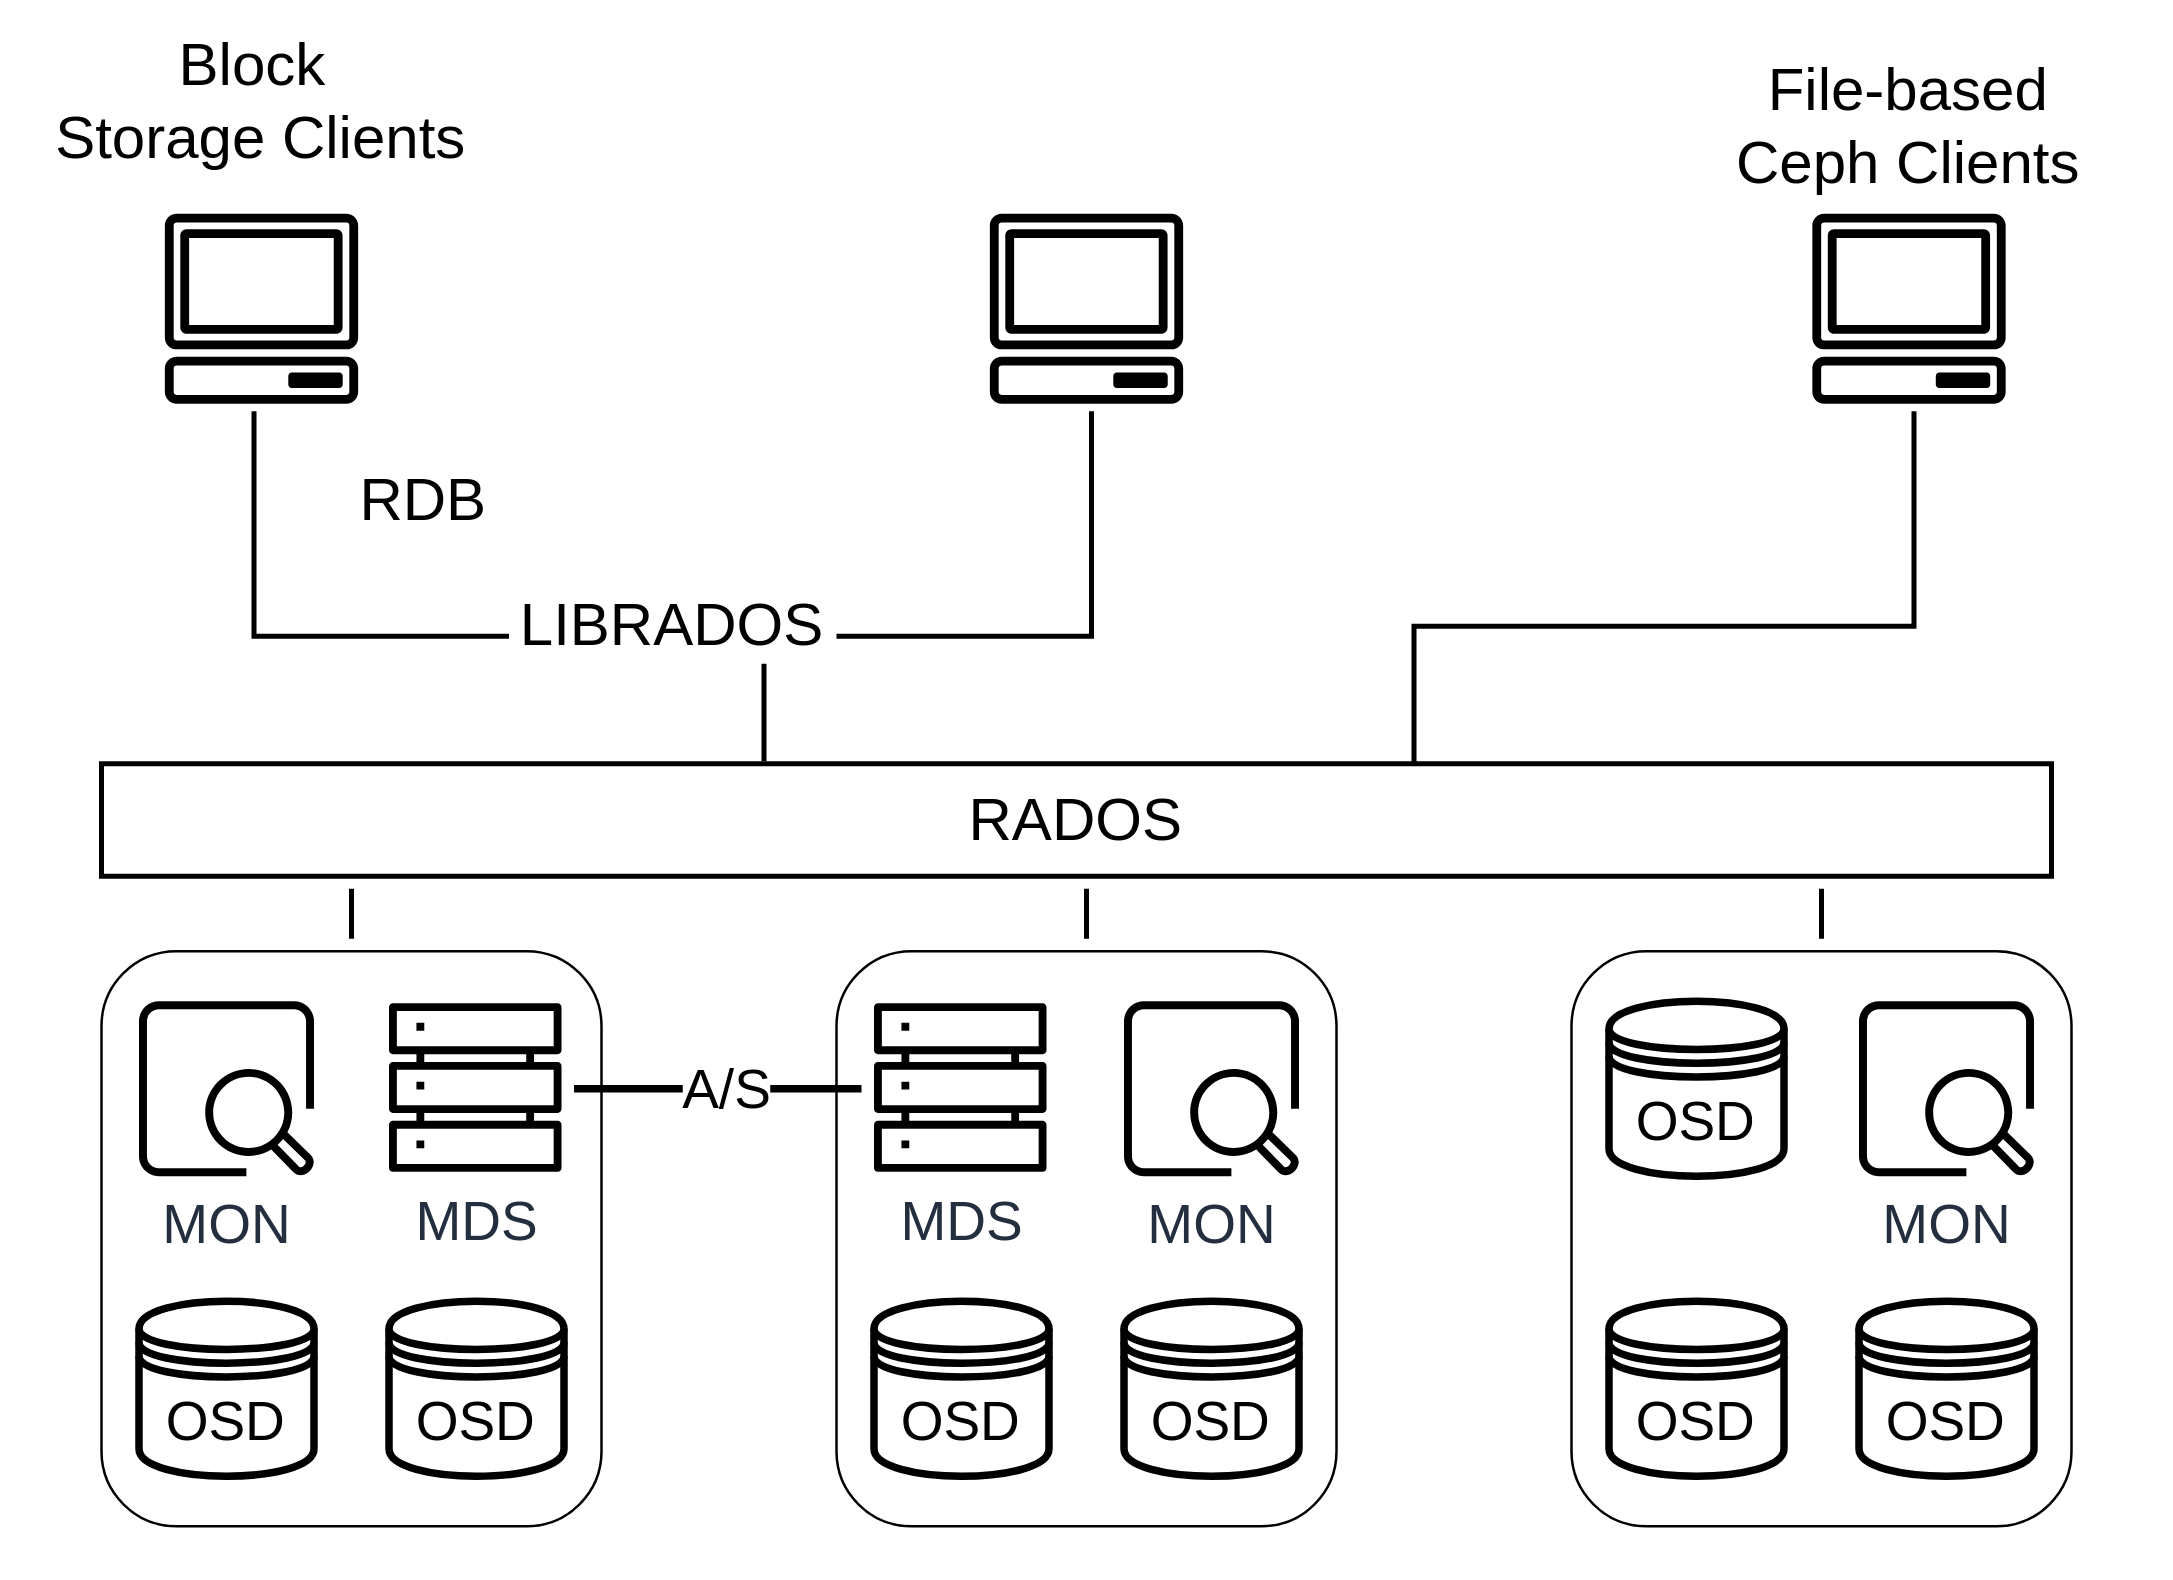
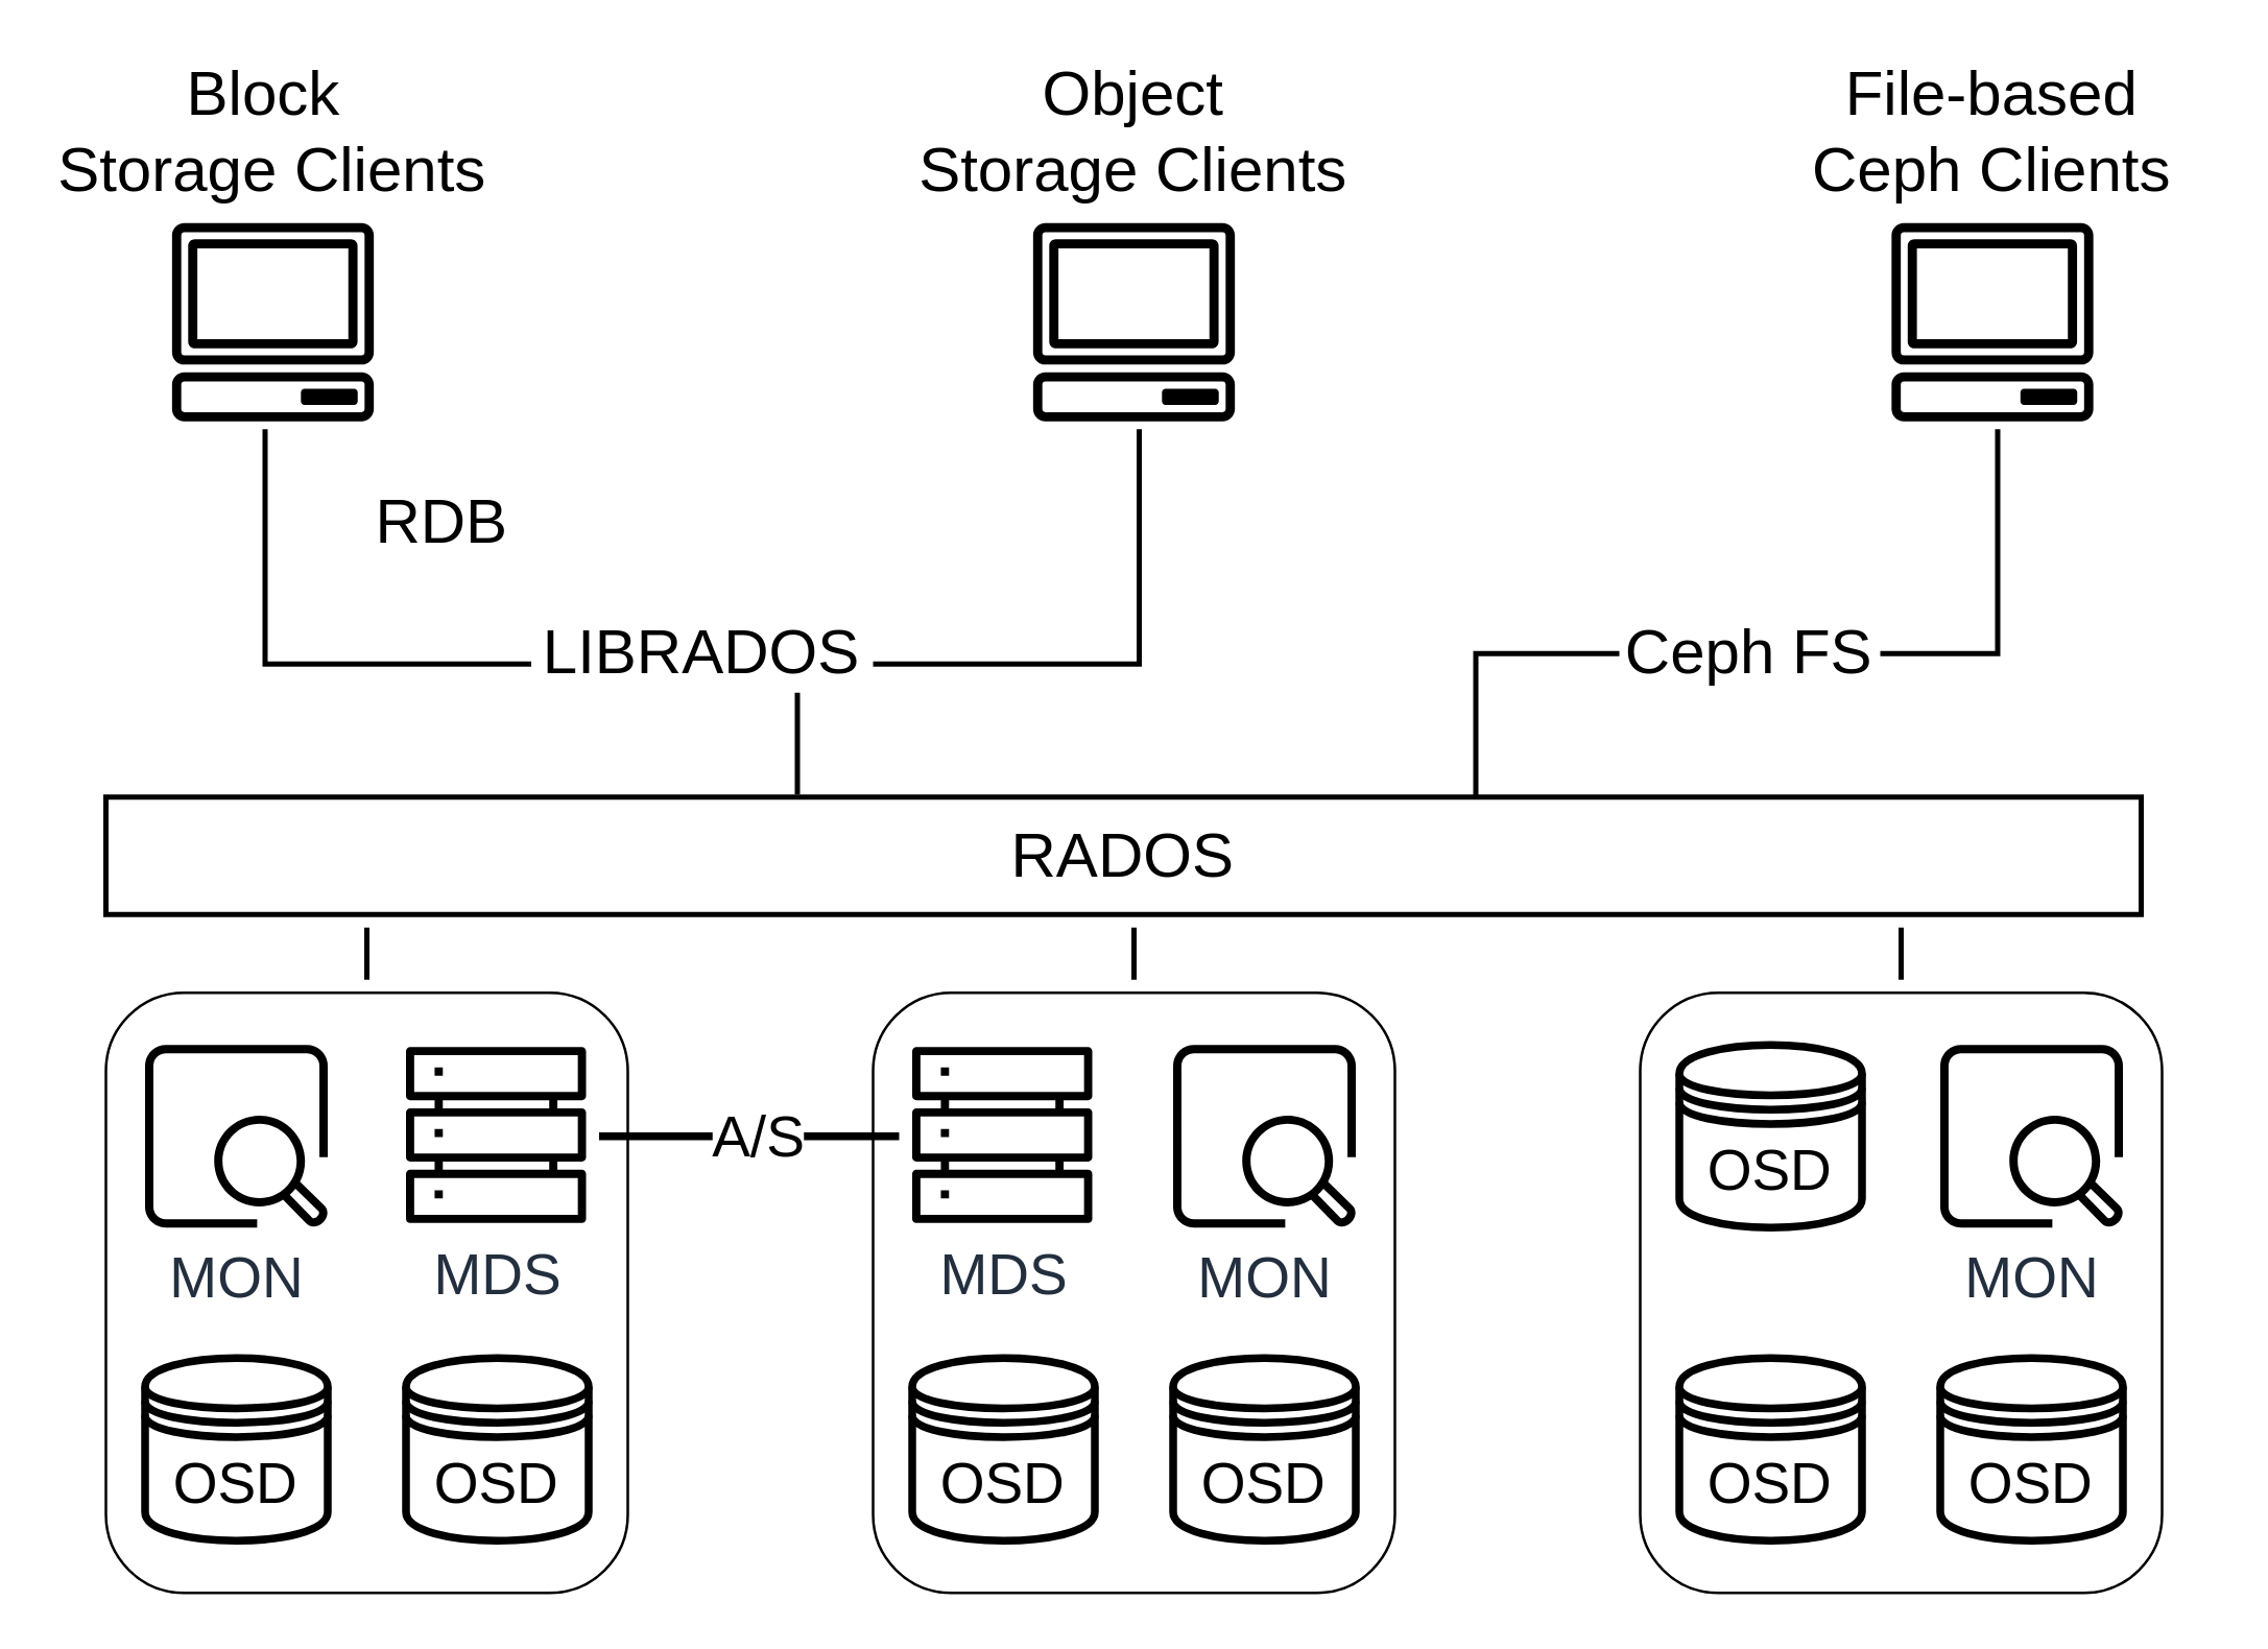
- <mxCell id="2" value="&lt;div style=&quot;font-size: 24px;&quot; align=&quot;center&quot;&gt;&lt;font style=&quot;font-size: 24px;&quot;&gt;Block&amp;nbsp;&lt;/font&gt;&lt;/div&gt;&lt;div style=&quot;font-size: 24px;&quot; align=&quot;center&quot;&gt;&lt;font style=&quot;font-size: 24px;&quot;&gt;Storage Clients&lt;/font&gt;&lt;/div&gt;" style="text;strokeColor=none;align=center;fillColor=none;html=1;verticalAlign=middle;whiteSpace=wrap;rounded=0;" parent="1" vertex="1"><mxGeometry x="20" y="10" width="168" height="60" as="geometry" /></mxCell>
+ <mxCell id="2" value="&lt;div style=&quot;font-size: 24px;&quot; align=&quot;center&quot;&gt;&lt;font style=&quot;font-size: 24px;&quot;&gt;Block&amp;nbsp;&lt;/font&gt;&lt;/div&gt;&lt;div style=&quot;font-size: 24px;&quot; align=&quot;center&quot;&gt;&lt;font style=&quot;font-size: 24px;&quot;&gt;Storage Clients&lt;/font&gt;&lt;/div&gt;" style="text;strokeColor=none;align=center;fillColor=none;html=1;verticalAlign=middle;whiteSpace=wrap;rounded=0;" parent="1" vertex="1"><mxGeometry width="168" height="60" as="geometry" x="20" y="20" /></mxCell>
+ <mxCell id="18" value="&lt;div style=&quot;font-size: 24px;&quot; align=&quot;center&quot;&gt;&lt;font style=&quot;font-size: 24px;&quot;&gt;Object &lt;br&gt;&lt;/font&gt;&lt;/div&gt;&lt;div style=&quot;font-size: 24px;&quot; align=&quot;center&quot;&gt;&lt;font style=&quot;font-size: 24px;&quot;&gt;Storage Clients&lt;/font&gt;&lt;/div&gt;" style="text;strokeColor=none;align=center;fillColor=none;html=1;verticalAlign=middle;whiteSpace=wrap;rounded=0;" parent="1" vertex="1"><mxGeometry x="350" width="168" height="60" as="geometry" y="20" /></mxCell>
+ <mxCell id="16" value="&lt;font style=&quot;font-size: 24px;&quot;&gt;Ceph FS&lt;br&gt;&lt;/font&gt;" style="text;strokeColor=none;align=center;fillColor=default;html=1;verticalAlign=middle;whiteSpace=wrap;rounded=0;" parent="1" vertex="1"><mxGeometry x="620" y="235" width="100" height="30" as="geometry" /></mxCell>
